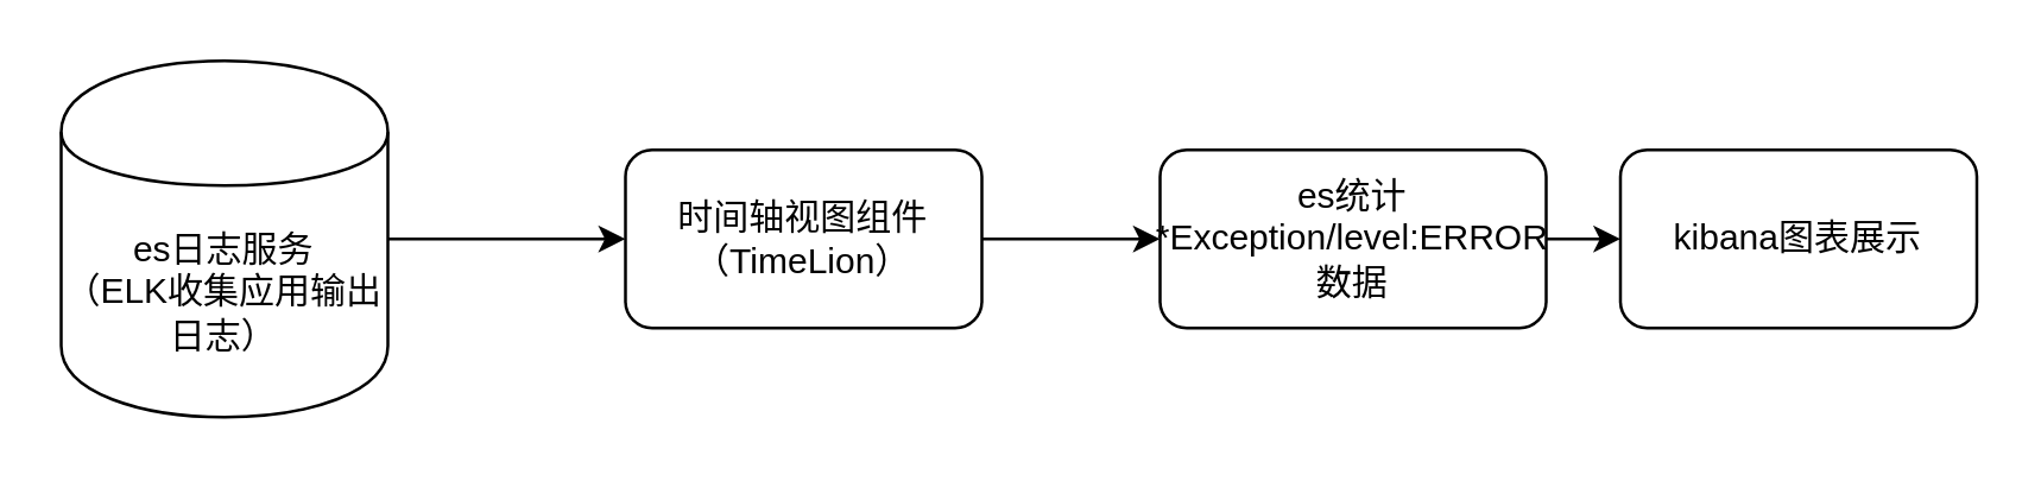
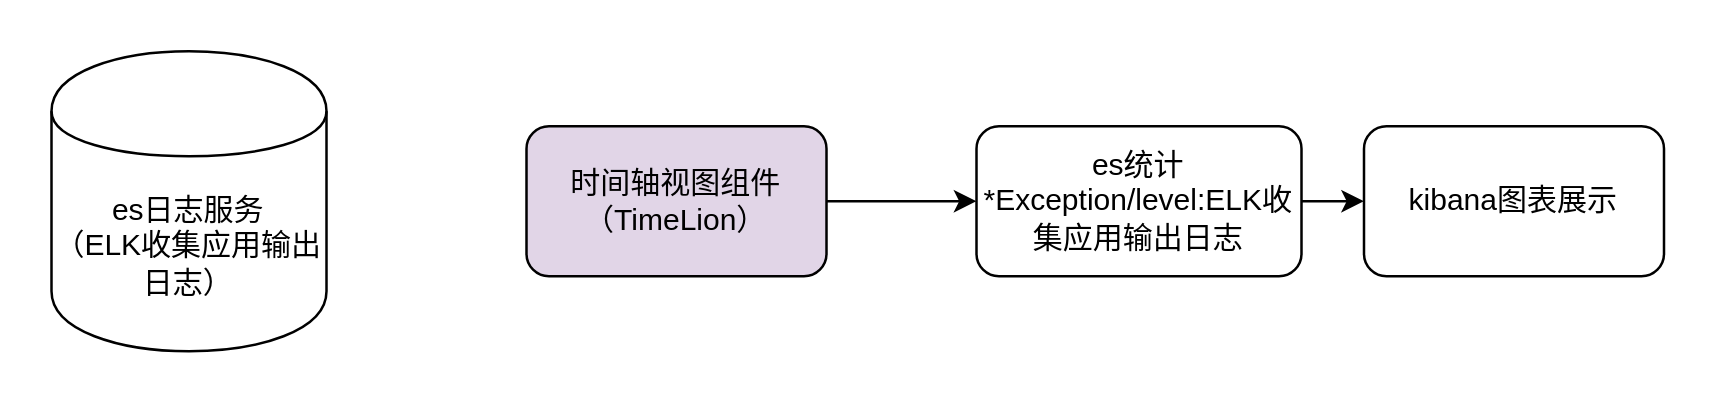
- <mxCell id="4" style="edgeStyle=orthogonalEdgeStyle;rounded=0;orthogonalLoop=1;jettySize=auto;html=1;entryX=0;entryY=0.5;entryDx=0;entryDy=0;" edge="1" parent="1" source="5" target="3"><mxGeometry relative="1" as="geometry" /></mxCell>
- <mxCell id="3" value="时间轴视图组件（TimeLion）" style="rounded=1;whiteSpace=wrap;html=1;" vertex="1" parent="1"><mxGeometry x="210" y="50" width="120" height="60" as="geometry" /></mxCell>
+ <mxCell id="3" value="时间轴视图组件（TimeLion）" style="rounded=1;whiteSpace=wrap;html=1;fillColor=#e1d5e7;" vertex="1" parent="1"><mxGeometry x="210" y="50" width="120" height="60" as="geometry" /></mxCell>
- <mxCell id="7" value="es统计*Exception/level:ERROR数据" style="rounded=1;whiteSpace=wrap;html=1;" vertex="1" parent="1"><mxGeometry x="390" y="50" width="130" height="60" as="geometry" /></mxCell>
+ <mxCell id="7" value="es统计*Exception/level:ELK收集应用输出日志" style="rounded=1;whiteSpace=wrap;html=1;" vertex="1" parent="1"><mxGeometry x="390" y="50" width="130" height="60" as="geometry" /></mxCell>
